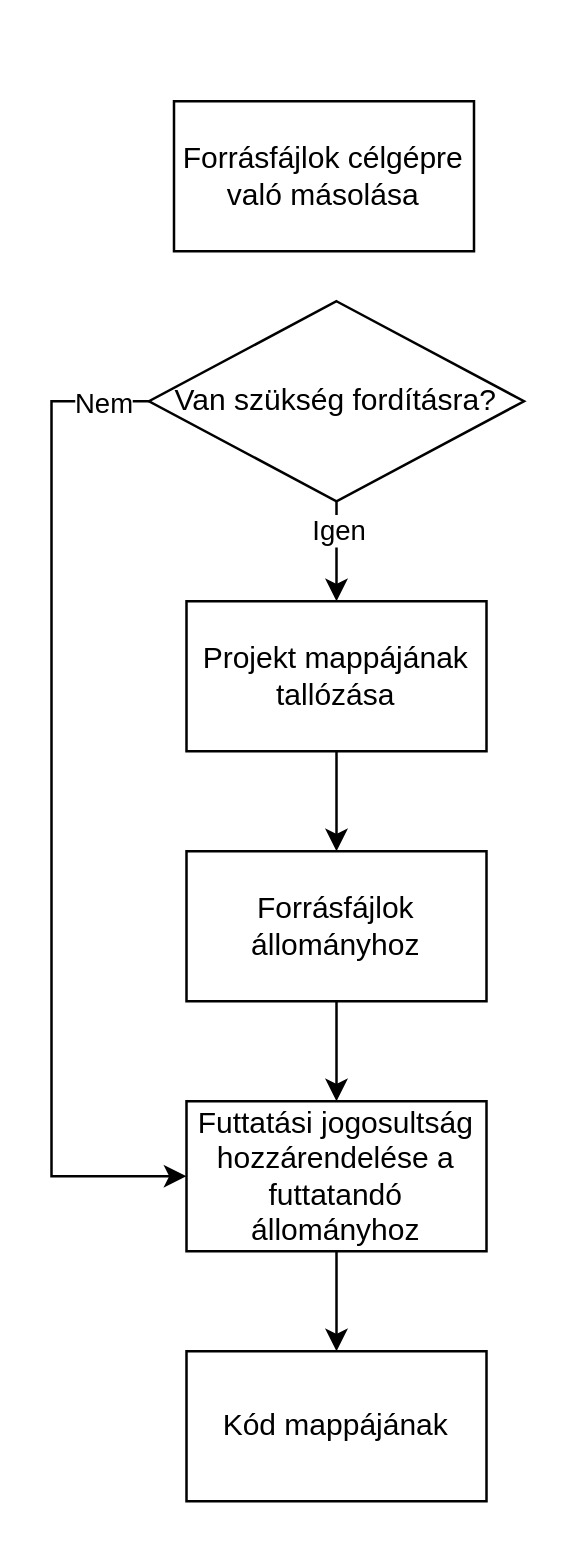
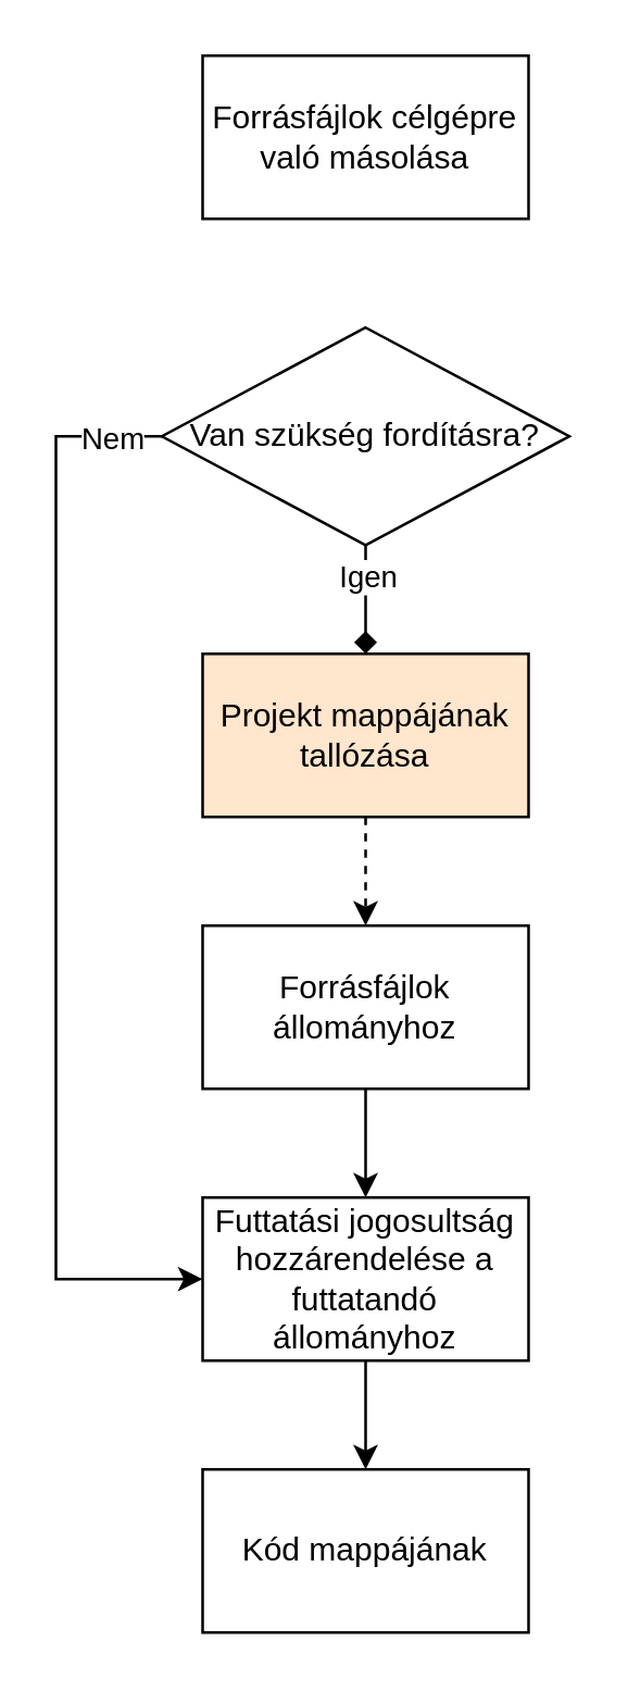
- <mxCell id="2" value="Forrásfájlok célgépre való másolása" style="rounded=0;whiteSpace=wrap;html=1;" vertex="1" parent="1"><mxGeometry x="69" y="40" width="120" height="60" as="geometry" /></mxCell>
+ <mxCell id="2" value="Forrásfájlok célgépre való másolása" style="rounded=0;whiteSpace=wrap;html=1;" vertex="1" parent="1"><mxGeometry x="74" y="20" width="120" height="60" as="geometry" /></mxCell>
- <mxCell id="5" value="" style="edgeStyle=orthogonalEdgeStyle;rounded=0;orthogonalLoop=1;jettySize=auto;html=1;" edge="1" parent="1" source="9" target="4"><mxGeometry relative="1" as="geometry" /></mxCell>
+ <mxCell id="5" value="" style="edgeStyle=orthogonalEdgeStyle;rounded=0;orthogonalLoop=1;jettySize=auto;html=1;endArrow=diamond;" edge="1" parent="1" source="9" target="4"><mxGeometry relative="1" as="geometry" /></mxCell>
- <mxCell id="4" value="Projekt mappájának tallózása" style="rounded=0;whiteSpace=wrap;html=1;" vertex="1" parent="1"><mxGeometry x="74" y="240" width="120" height="60" as="geometry" /></mxCell>
+ <mxCell id="4" value="Projekt mappájának tallózása" style="rounded=0;whiteSpace=wrap;html=1;fillColor=#ffe6cc;" vertex="1" parent="1"><mxGeometry x="74" y="240" width="120" height="60" as="geometry" /></mxCell>
- <mxCell id="3" value="" style="edgeStyle=orthogonalEdgeStyle;rounded=0;orthogonalLoop=1;jettySize=auto;html=1;" edge="1" parent="1" source="4" target="11"><mxGeometry relative="1" as="geometry" /></mxCell>
+ <mxCell id="3" value="" style="edgeStyle=orthogonalEdgeStyle;rounded=0;orthogonalLoop=1;jettySize=auto;html=1;dashed=1;" edge="1" parent="1" source="4" target="11"><mxGeometry relative="1" as="geometry" /></mxCell>
